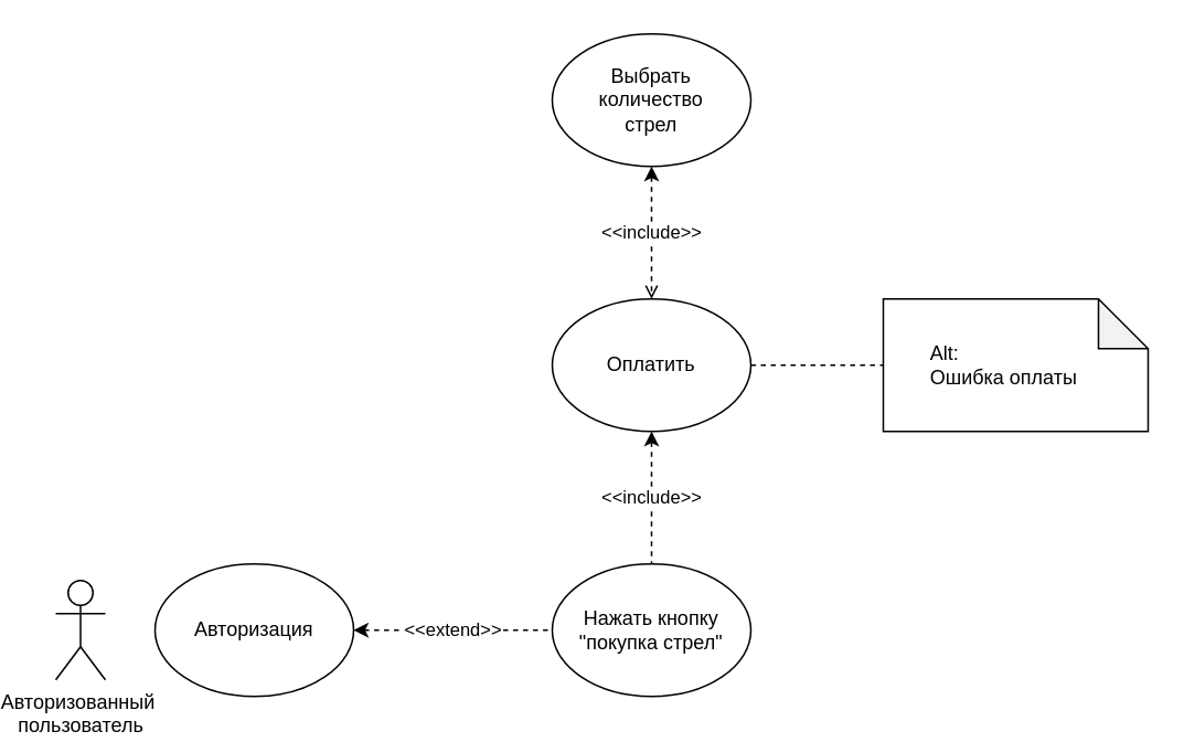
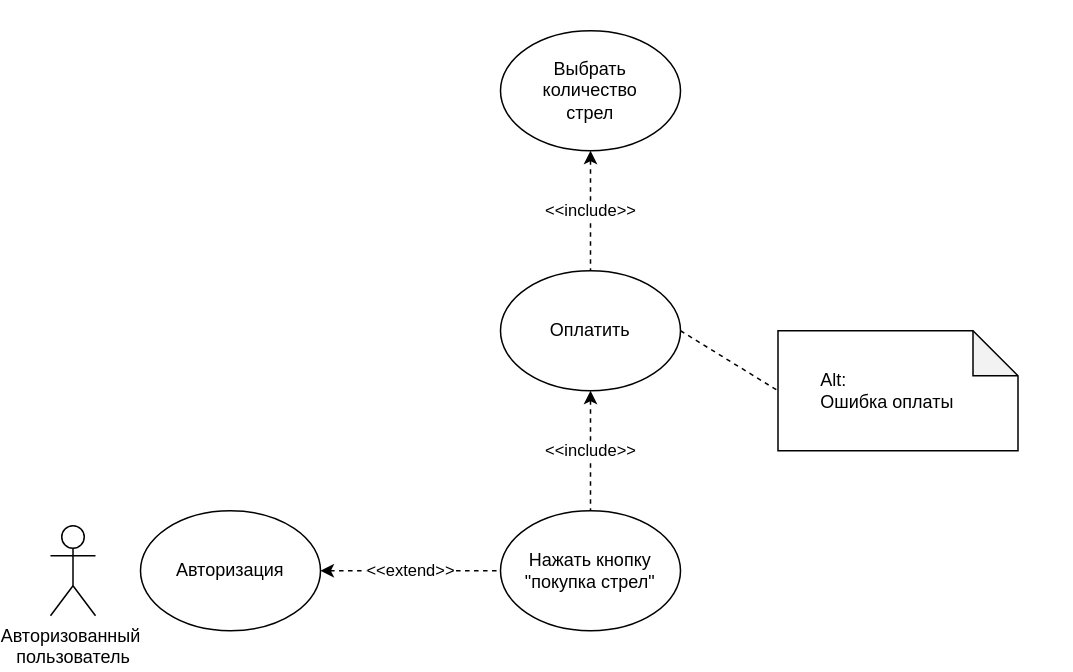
- <mxCell id="10" value="&amp;lt;&amp;lt;include&amp;gt;&amp;gt;" style="edgeStyle=none;html=1;exitX=0.5;exitY=1;exitDx=0;exitDy=0;dashed=1;entryX=0.5;entryY=0;entryDx=0;entryDy=0;startArrow=classic;startFill=1;endArrow=open;endFill=0;" edge="1" parent="1" source="6" target="8"><mxGeometry x="-0.008" relative="1" as="geometry"><mxPoint x="300" y="230" as="targetPoint" /><mxPoint x="300" y="150" as="sourcePoint" /><mxPoint as="offset" /></mxGeometry></mxCell>
+ <mxCell id="10" value="&amp;lt;&amp;lt;include&amp;gt;&amp;gt;" style="edgeStyle=none;html=1;exitX=0.5;exitY=1;exitDx=0;exitDy=0;dashed=1;entryX=0.5;entryY=0;entryDx=0;entryDy=0;startArrow=classic;startFill=1;endArrow=none;endFill=0;" edge="1" parent="1" source="6" target="8"><mxGeometry x="-0.008" relative="1" as="geometry"><mxPoint x="300" y="230" as="targetPoint" /><mxPoint x="300" y="150" as="sourcePoint" /><mxPoint as="offset" /></mxGeometry></mxCell>
- <mxCell id="11" value="&lt;span style=&quot;white-space: pre;&quot;&gt;&#09;&lt;/span&gt;Alt:&lt;br&gt;&lt;span style=&quot;white-space: pre;&quot;&gt;&#09;&lt;/span&gt;Ошибка оплаты" style="shape=note;whiteSpace=wrap;html=1;backgroundOutline=1;darkOpacity=0.05;align=left;" vertex="1" parent="1"><mxGeometry x="520" y="180" width="160" height="80" as="geometry" /></mxCell>
+ <mxCell id="11" value="&lt;span style=&quot;white-space: pre;&quot;&gt;&#09;&lt;/span&gt;Alt:&lt;br&gt;&lt;span style=&quot;white-space: pre;&quot;&gt;&#09;&lt;/span&gt;Ошибка оплаты" style="shape=note;whiteSpace=wrap;html=1;backgroundOutline=1;darkOpacity=0.05;align=left;" vertex="1" parent="1"><mxGeometry x="505" y="220" width="160" height="80" as="geometry" /></mxCell>
